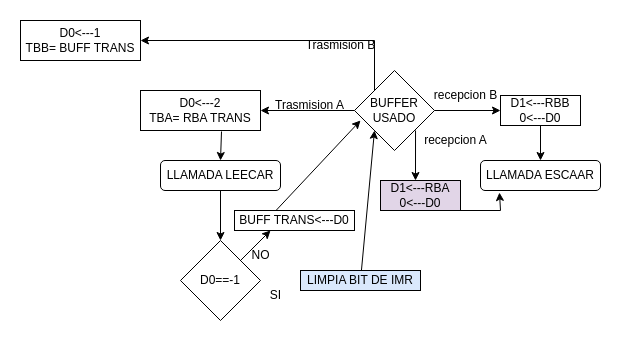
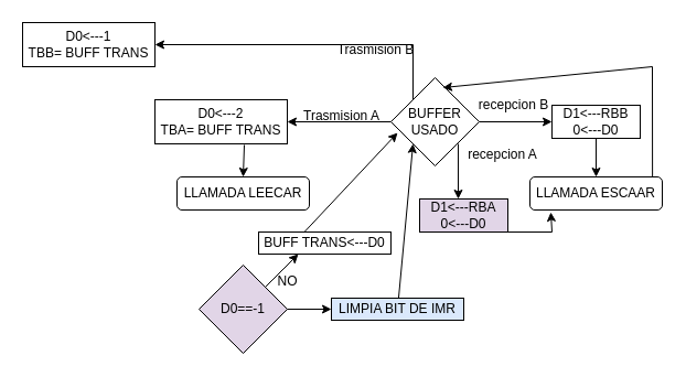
+ <mxCell id="12" value="" style="endArrow=classic;html=1;rounded=0;exitX=0.926;exitY=0.002;exitDx=0;exitDy=0;entryX=0.588;entryY=0.113;entryDx=0;entryDy=0;entryPerimeter=0;exitPerimeter=0;" edge="1" parent="1" source="7" target="2"><mxGeometry width="50" height="50" relative="1" as="geometry"><mxPoint x="370" y="140" as="sourcePoint" /><mxPoint x="600" y="0" as="targetPoint" /><Array as="points"><mxPoint x="591" y="60" /></Array></mxGeometry></mxCell>
- <mxCell id="15" value="&lt;span style=&quot;&quot;&gt;D0&amp;lt;---2&lt;/span&gt;&lt;br style=&quot;&quot;&gt;&lt;span style=&quot;&quot;&gt;TBA= RBA TRANS&lt;/span&gt;" style="rounded=0;whiteSpace=wrap;html=1;" vertex="1" parent="1"><mxGeometry x="140" y="90" width="120" height="40" as="geometry" /></mxCell>
+ <mxCell id="15" value="&lt;span style=&quot;&quot;&gt;D0&amp;lt;---2&lt;/span&gt;&lt;br style=&quot;&quot;&gt;&lt;span style=&quot;&quot;&gt;TBA= BUFF TRANS&lt;/span&gt;" style="rounded=0;whiteSpace=wrap;html=1;" vertex="1" parent="1"><mxGeometry x="140" y="90" width="120" height="40" as="geometry" /></mxCell>
- <mxCell id="22" value="" style="endArrow=classic;html=1;rounded=0;exitX=0.5;exitY=1;exitDx=0;exitDy=0;entryX=0.5;entryY=0;entryDx=0;entryDy=0;" edge="1" parent="1" source="17" target="21"><mxGeometry width="50" height="50" relative="1" as="geometry"><mxPoint x="340" y="160" as="sourcePoint" /><mxPoint x="390" y="110" as="targetPoint" /></mxGeometry></mxCell>
- <mxCell id="21" value="D0==-1" style="rhombus;whiteSpace=wrap;html=1;" vertex="1" parent="1"><mxGeometry x="180" y="240" width="80" height="80" as="geometry" /></mxCell>
+ <mxCell id="21" value="D0==-1" style="rhombus;whiteSpace=wrap;html=1;fillColor=#e1d5e7;" vertex="1" parent="1"><mxGeometry x="180" y="240" width="80" height="80" as="geometry" /></mxCell>
+ <mxCell id="27" value="" style="endArrow=classic;html=1;rounded=0;exitX=1;exitY=0.5;exitDx=0;exitDy=0;entryX=0;entryY=0.5;entryDx=0;entryDy=0;" edge="1" parent="1" source="21" target="26"><mxGeometry width="50" height="50" relative="1" as="geometry"><mxPoint x="340" y="160" as="sourcePoint" /><mxPoint x="390" y="110" as="targetPoint" /></mxGeometry></mxCell>
- <mxCell id="30" value="SI" style="text;html=1;align=center;verticalAlign=middle;resizable=0;points=[];autosize=1;strokeColor=none;fillColor=none;" vertex="1" parent="1"><mxGeometry x="260" y="280" width="30" height="30" as="geometry" /></mxCell>
